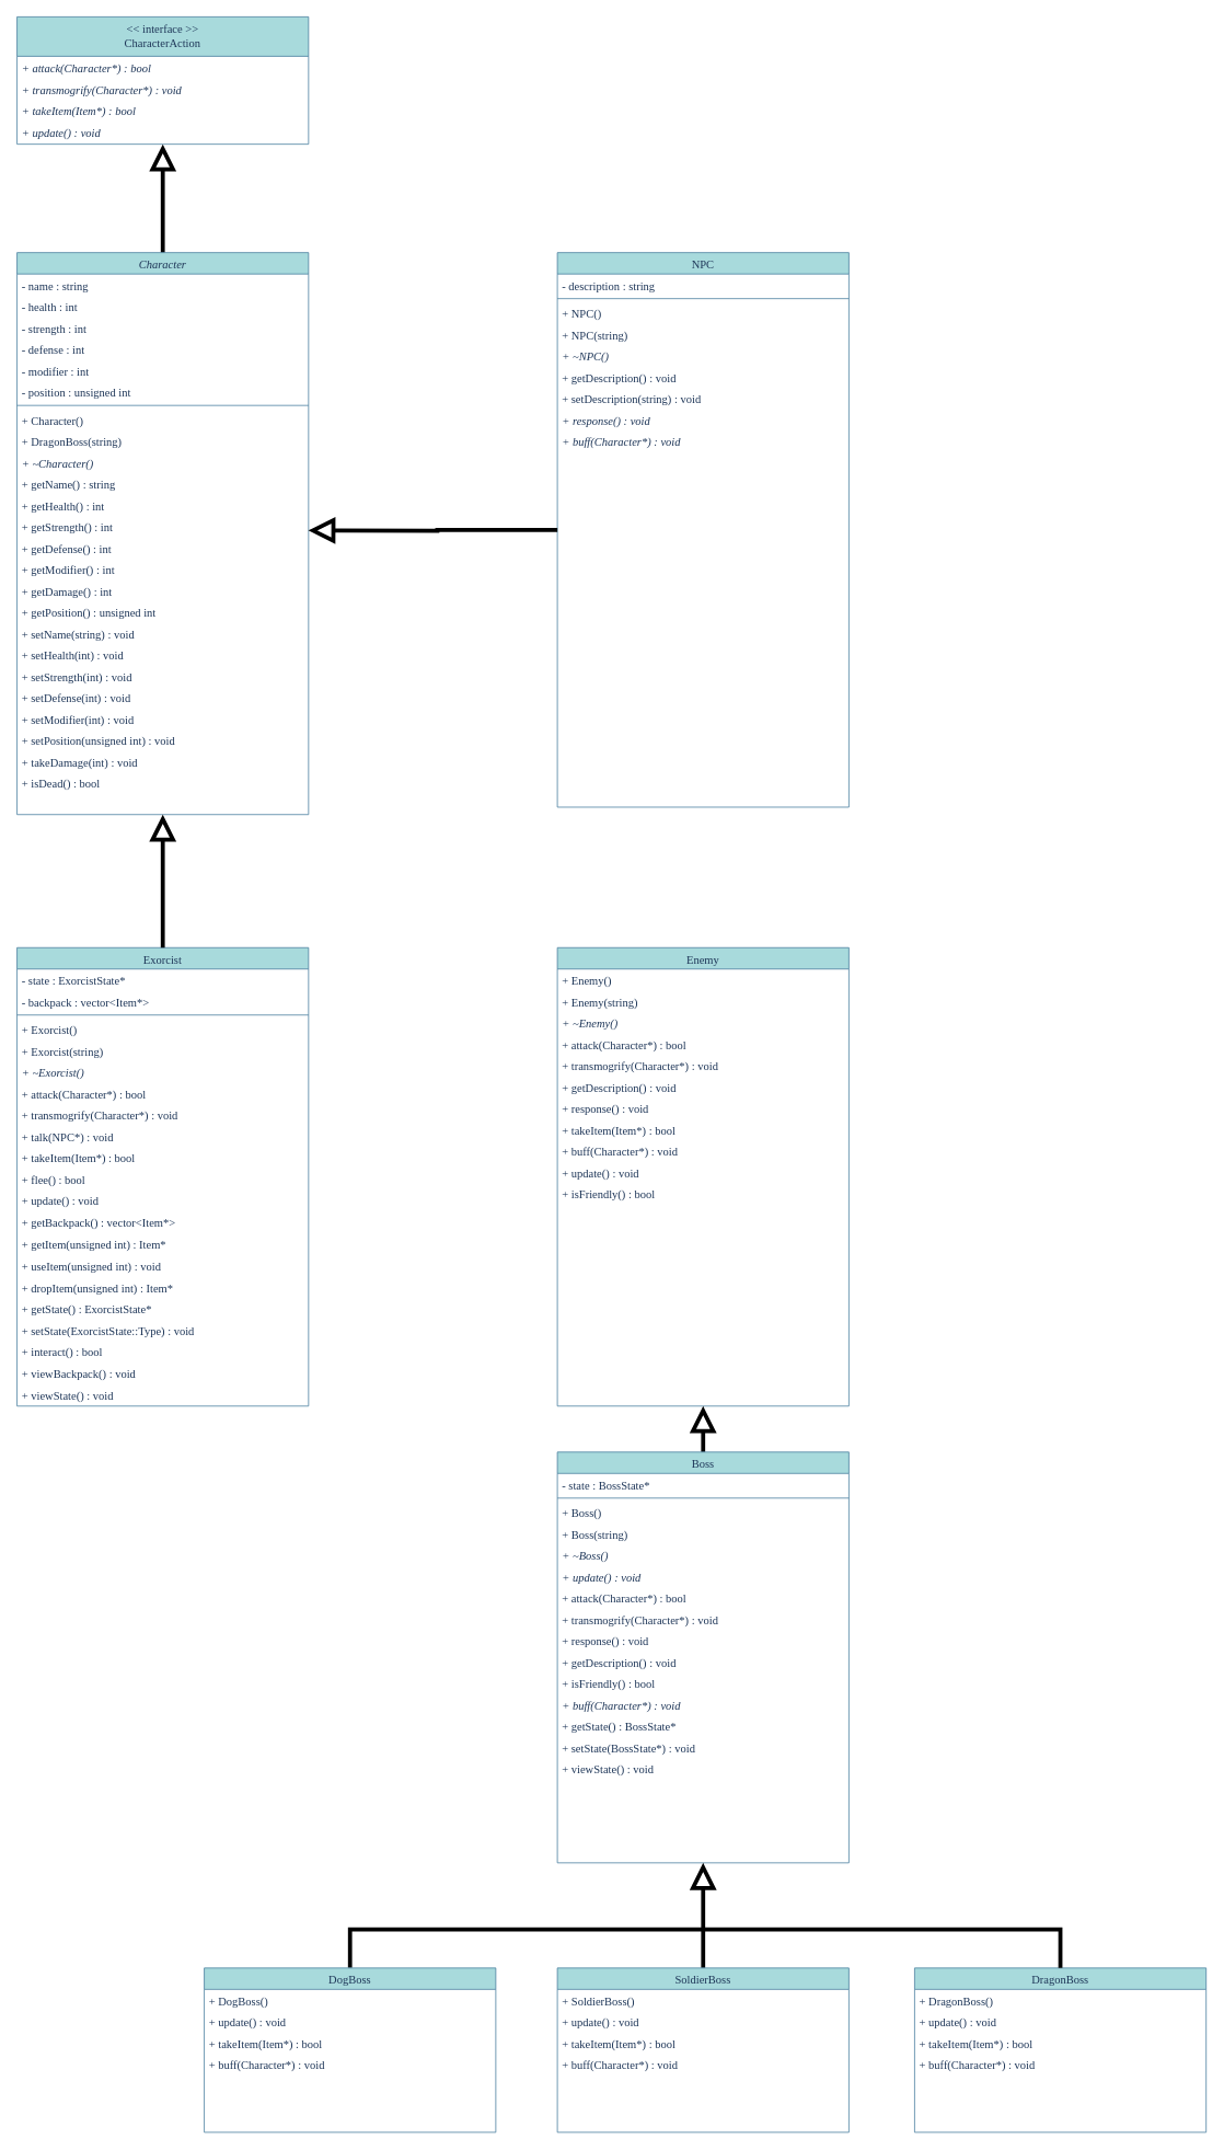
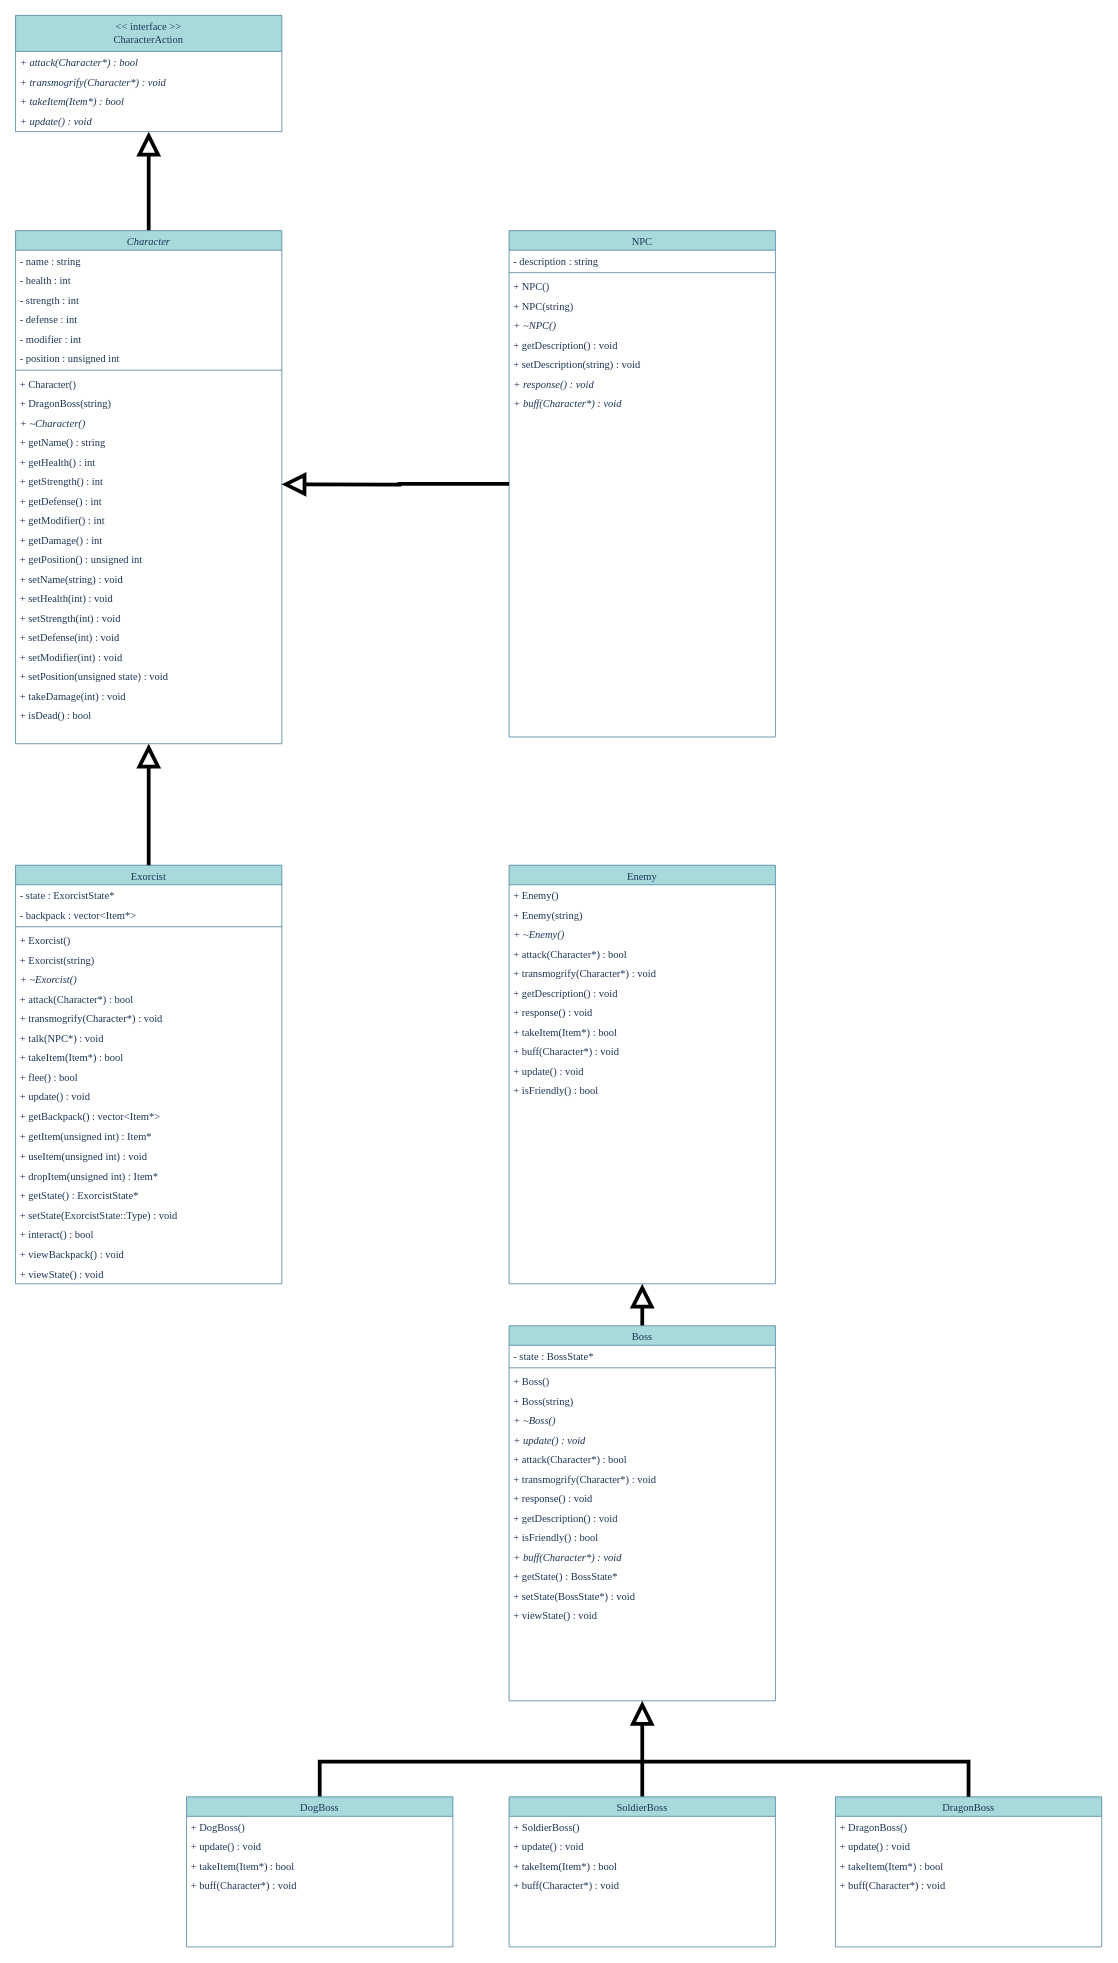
- <mxCell id="26" value="+ setPosition(unsigned int) : void" style="text;align=left;verticalAlign=top;spacingLeft=4;spacingRight=4;overflow=hidden;rotatable=0;points=[[0,0.5],[1,0.5]];portConstraint=eastwest;fontSize=14;fontFamily=Fira Code;fontColor=#1D3557;" parent="3" vertex="1"><mxGeometry y="580" width="355" height="26" as="geometry" /></mxCell>
+ <mxCell id="26" value="+ setPosition(unsigned state) : void" style="text;align=left;verticalAlign=top;spacingLeft=4;spacingRight=4;overflow=hidden;rotatable=0;points=[[0,0.5],[1,0.5]];portConstraint=eastwest;fontSize=14;fontFamily=Fira Code;fontColor=#1D3557;" parent="3" vertex="1"><mxGeometry y="580" width="355" height="26" as="geometry" /></mxCell>
